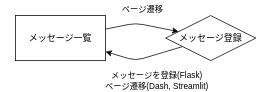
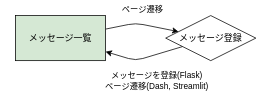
- <mxCell id="3" value="メッセージ一覧" style="rounded=0;whiteSpace=wrap;html=1;" parent="1" vertex="1"><mxGeometry x="20" y="20" width="120" height="60" as="geometry" /></mxCell>
+ <mxCell id="3" value="メッセージ一覧" style="rounded=0;whiteSpace=wrap;html=1;fillColor=#d5e8d4;" parent="1" vertex="1"><mxGeometry x="20" y="20" width="120" height="60" as="geometry" /></mxCell>
